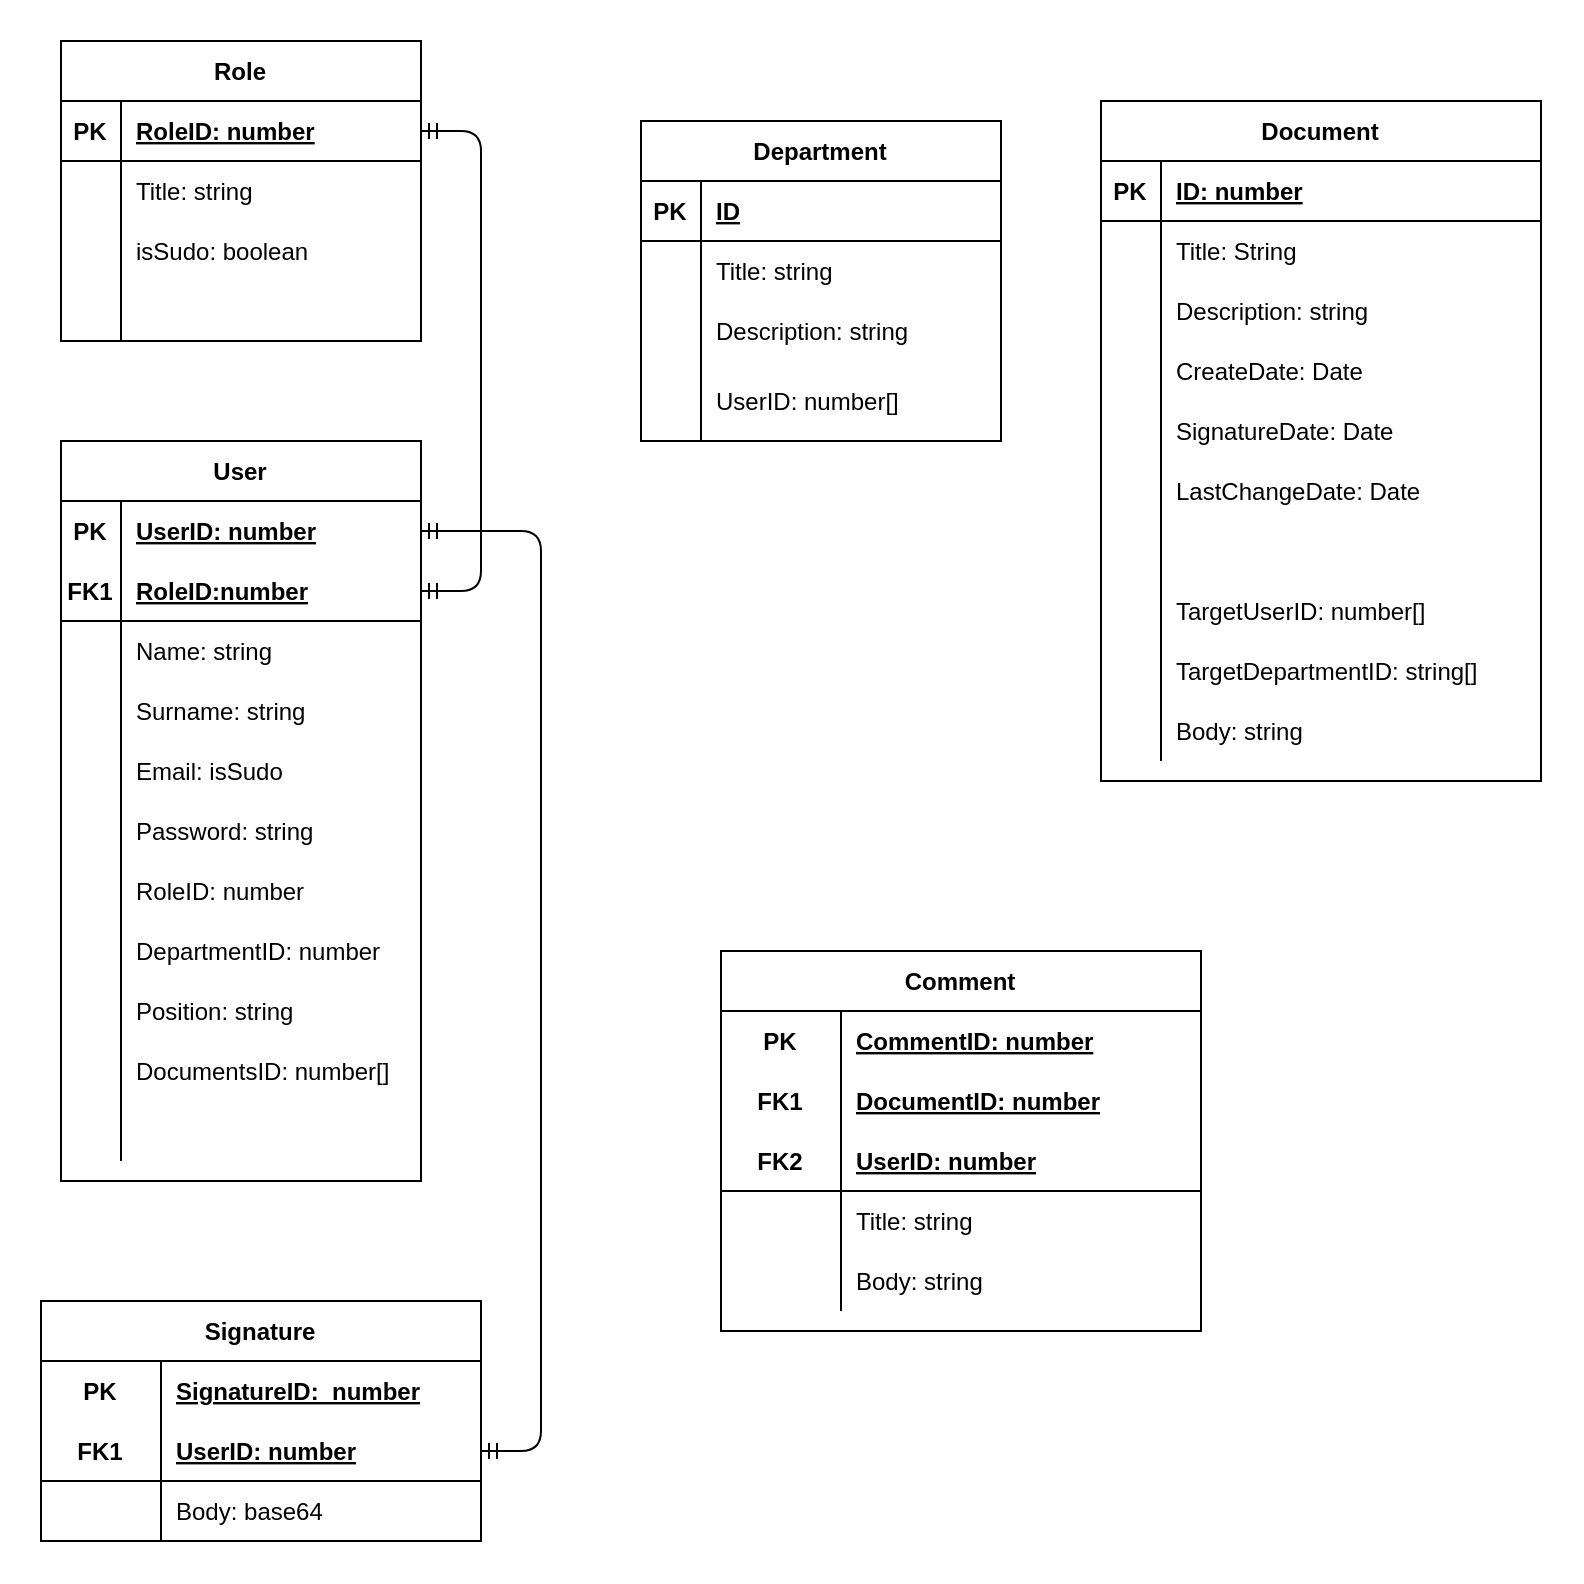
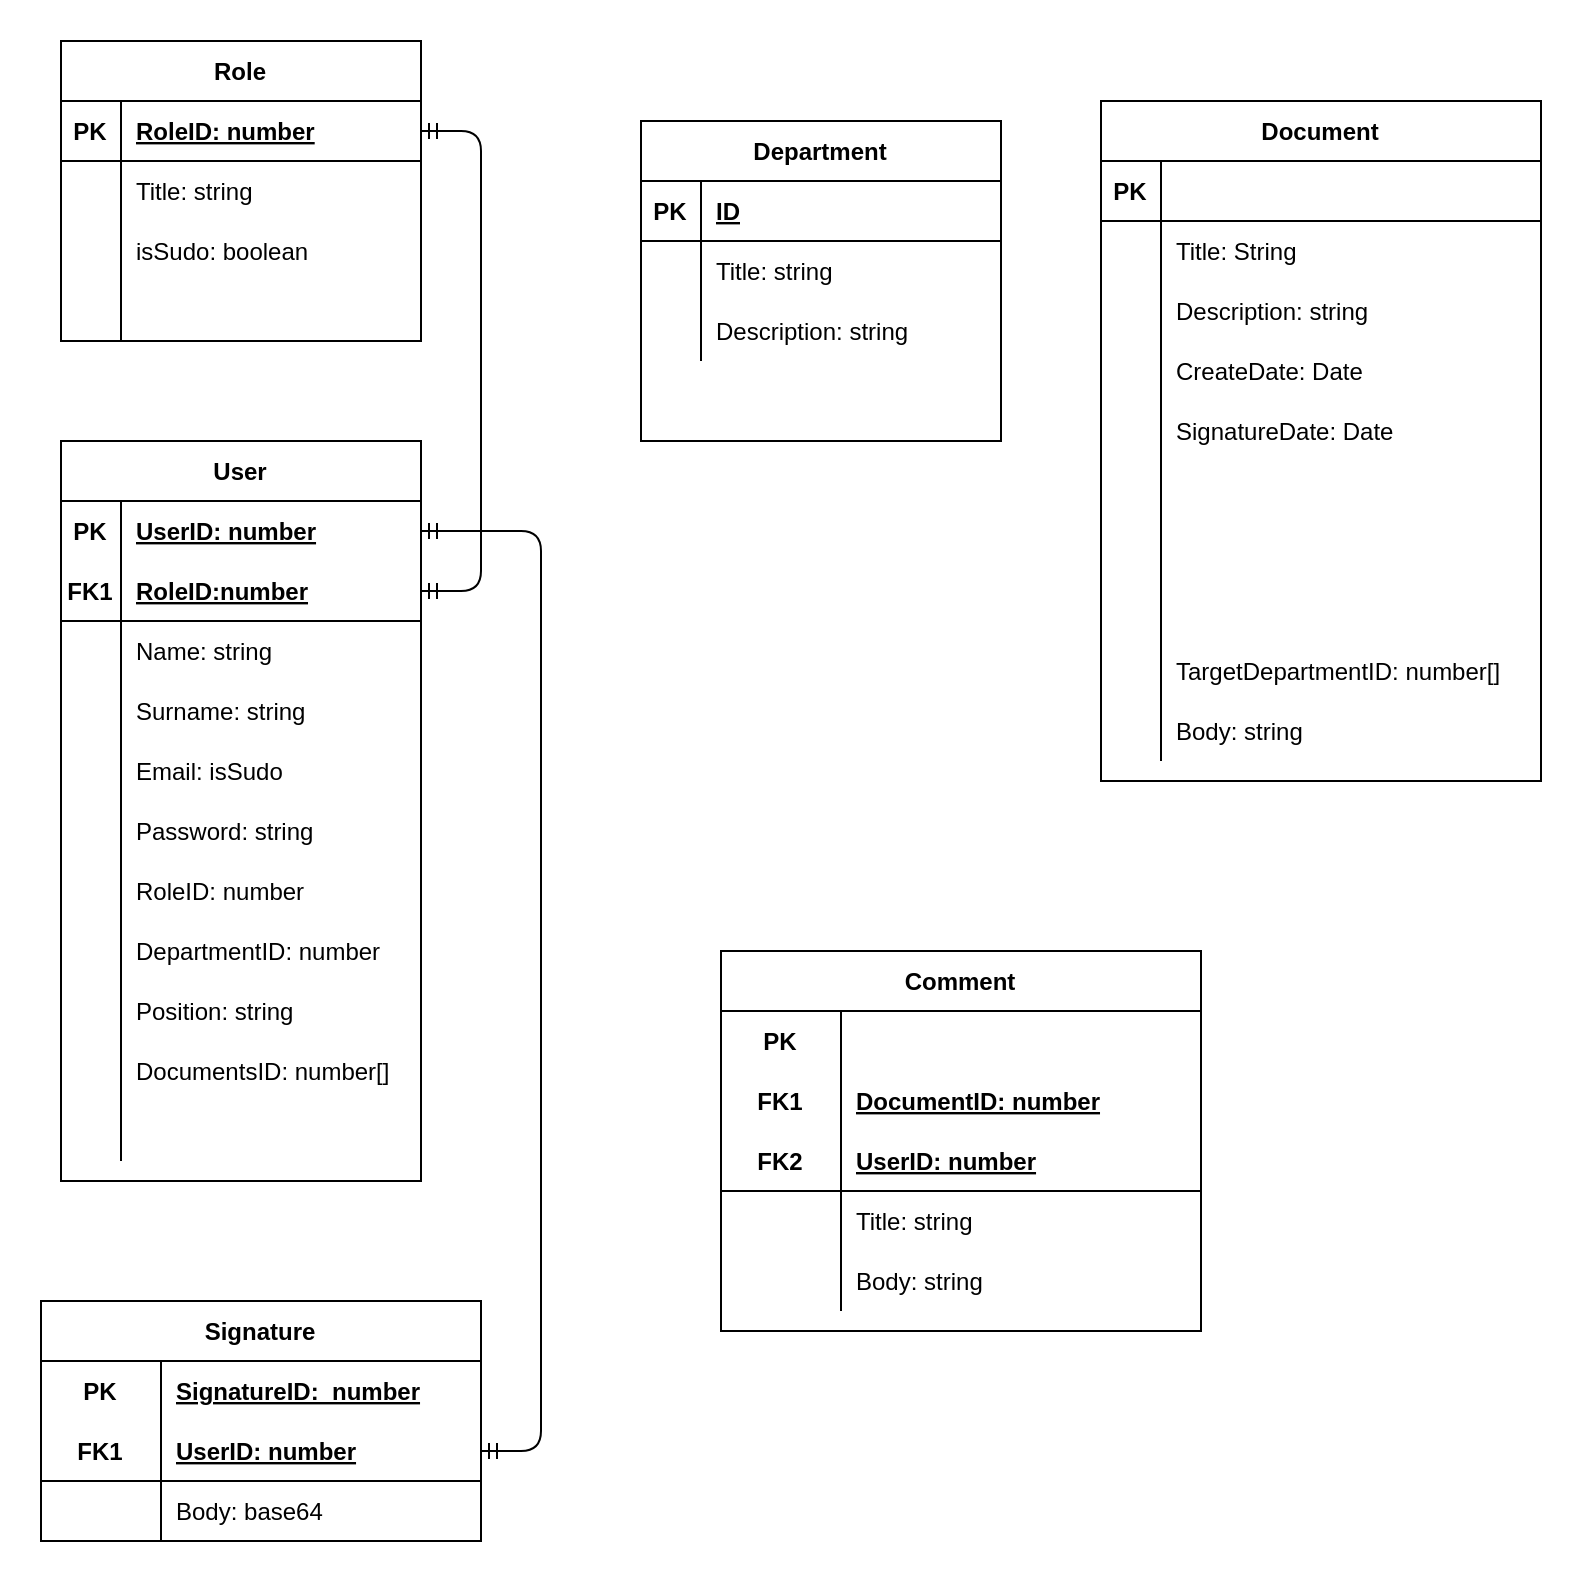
- <mxCell id="52" value="ID: number" style="shape=partialRectangle;connectable=0;fillColor=none;top=0;left=0;bottom=0;right=0;align=left;spacingLeft=6;fontStyle=5;overflow=hidden;" parent="50" vertex="1"><mxGeometry x="30" width="190" height="30" as="geometry" /></mxCell>
- <mxCell id="48" value="UserID: number[]" style="shape=partialRectangle;connectable=0;fillColor=none;top=0;left=0;bottom=0;right=0;align=left;spacingLeft=6;overflow=hidden;" parent="46" vertex="1"><mxGeometry x="30" width="150" height="40" as="geometry" /></mxCell>
- <mxCell id="67" value="LastChangeDate: Date" style="shape=partialRectangle;connectable=0;fillColor=none;top=0;left=0;bottom=0;right=0;align=left;spacingLeft=6;overflow=hidden;" parent="65" vertex="1"><mxGeometry x="30" width="190" height="30" as="geometry" /></mxCell>
- <mxCell id="72" value="TargetUserID: number[]" style="shape=partialRectangle;connectable=0;fillColor=none;top=0;left=0;bottom=0;right=0;align=left;spacingLeft=6;overflow=hidden;" parent="70" vertex="1"><mxGeometry x="30" width="190" height="30" as="geometry" /></mxCell>
- <mxCell id="75" value="TargetDepartmentID: string[]" style="shape=partialRectangle;connectable=0;fillColor=none;top=0;left=0;bottom=0;right=0;align=left;spacingLeft=6;overflow=hidden;" parent="73" vertex="1"><mxGeometry x="30" width="190" height="30" as="geometry" /></mxCell>
+ <mxCell id="75" value="TargetDepartmentID: number[]" style="shape=partialRectangle;connectable=0;fillColor=none;top=0;left=0;bottom=0;right=0;align=left;spacingLeft=6;overflow=hidden;" parent="73" vertex="1"><mxGeometry x="30" width="190" height="30" as="geometry" /></mxCell>
- <mxCell id="105" value="CommentID: number" style="shape=partialRectangle;connectable=0;fillColor=none;top=0;left=0;bottom=0;right=0;align=left;spacingLeft=6;fontStyle=5;overflow=hidden;" vertex="1" parent="103"><mxGeometry x="60" width="180" height="30" as="geometry" /></mxCell>
